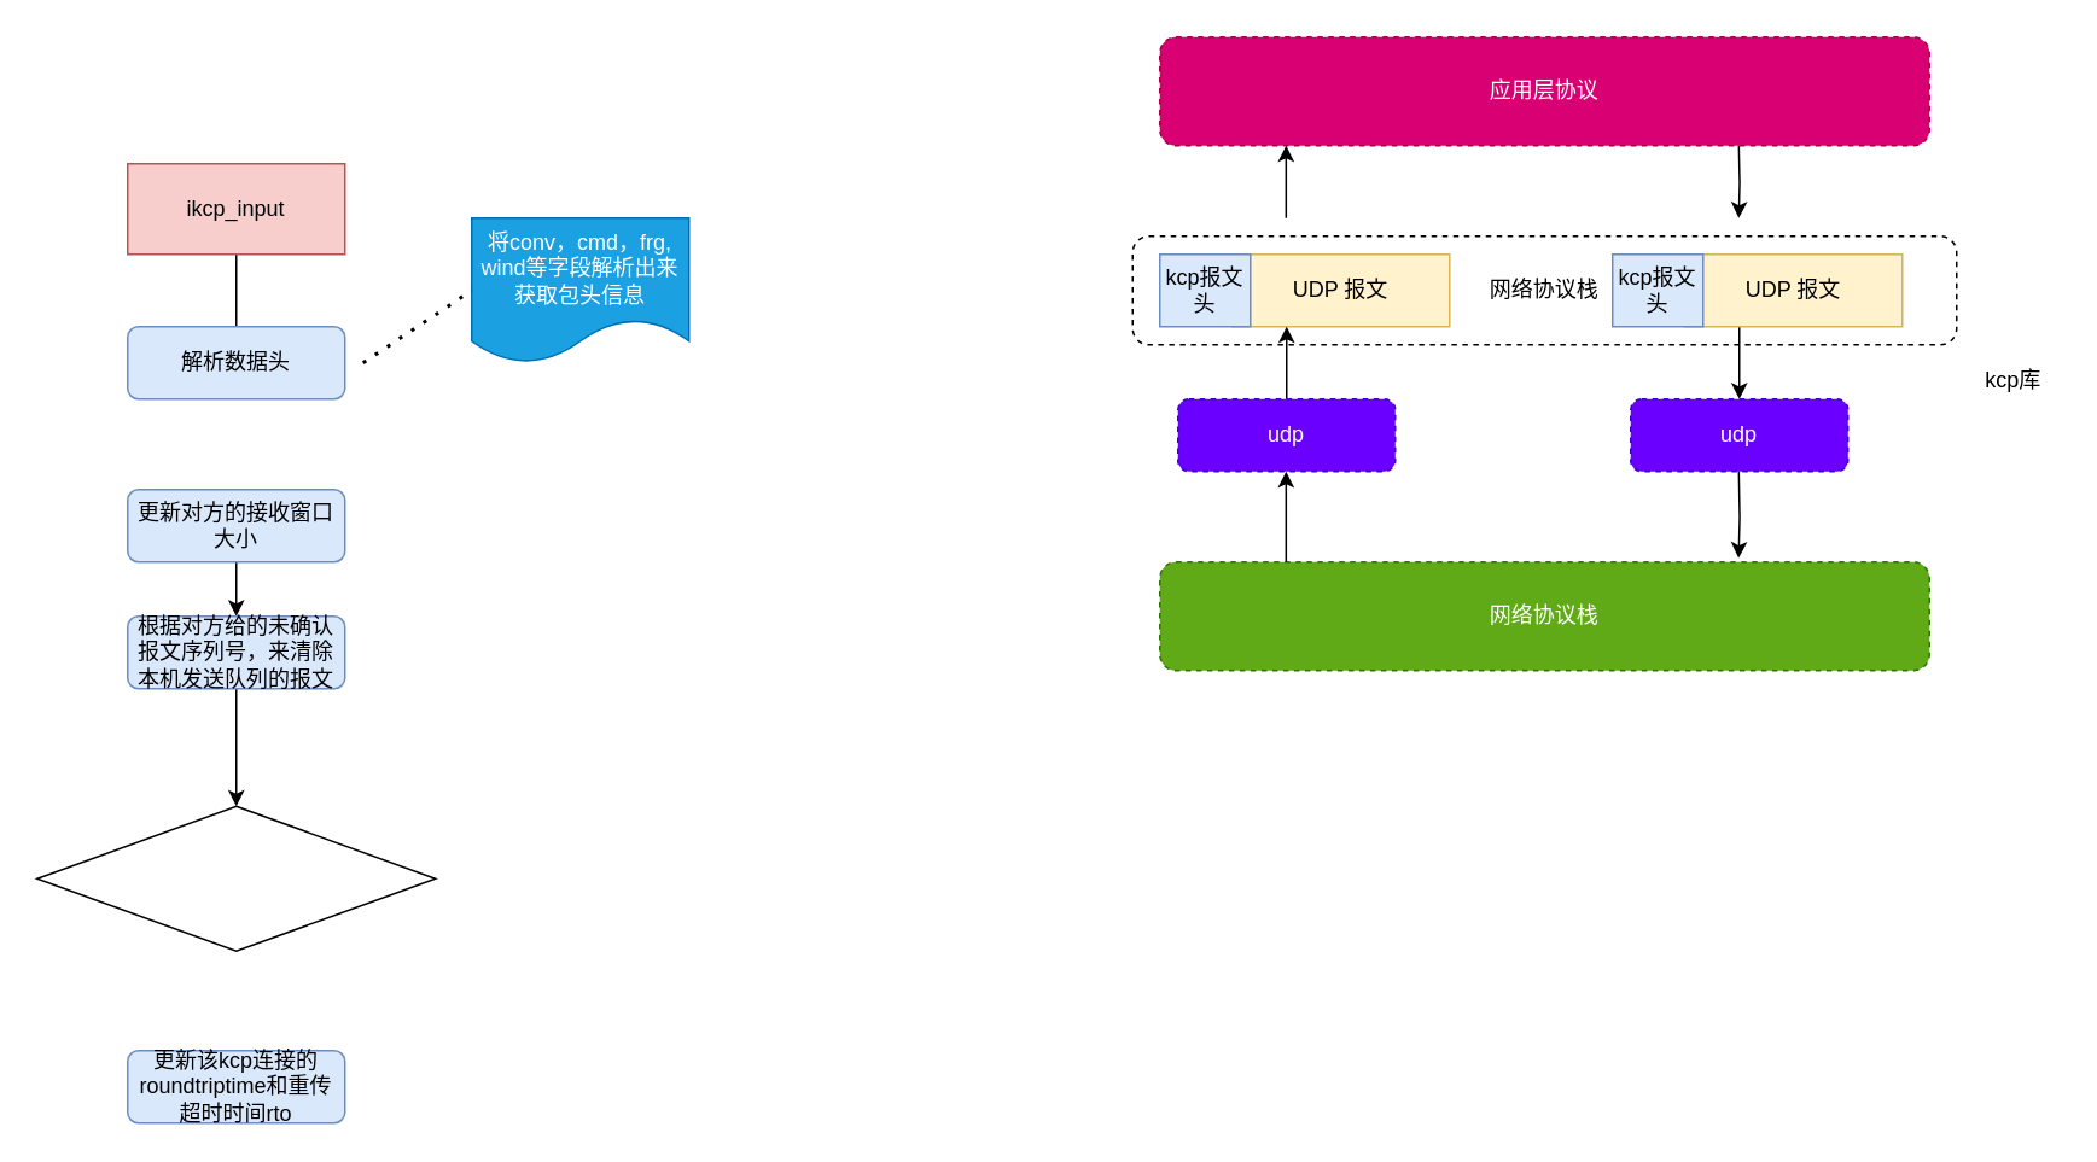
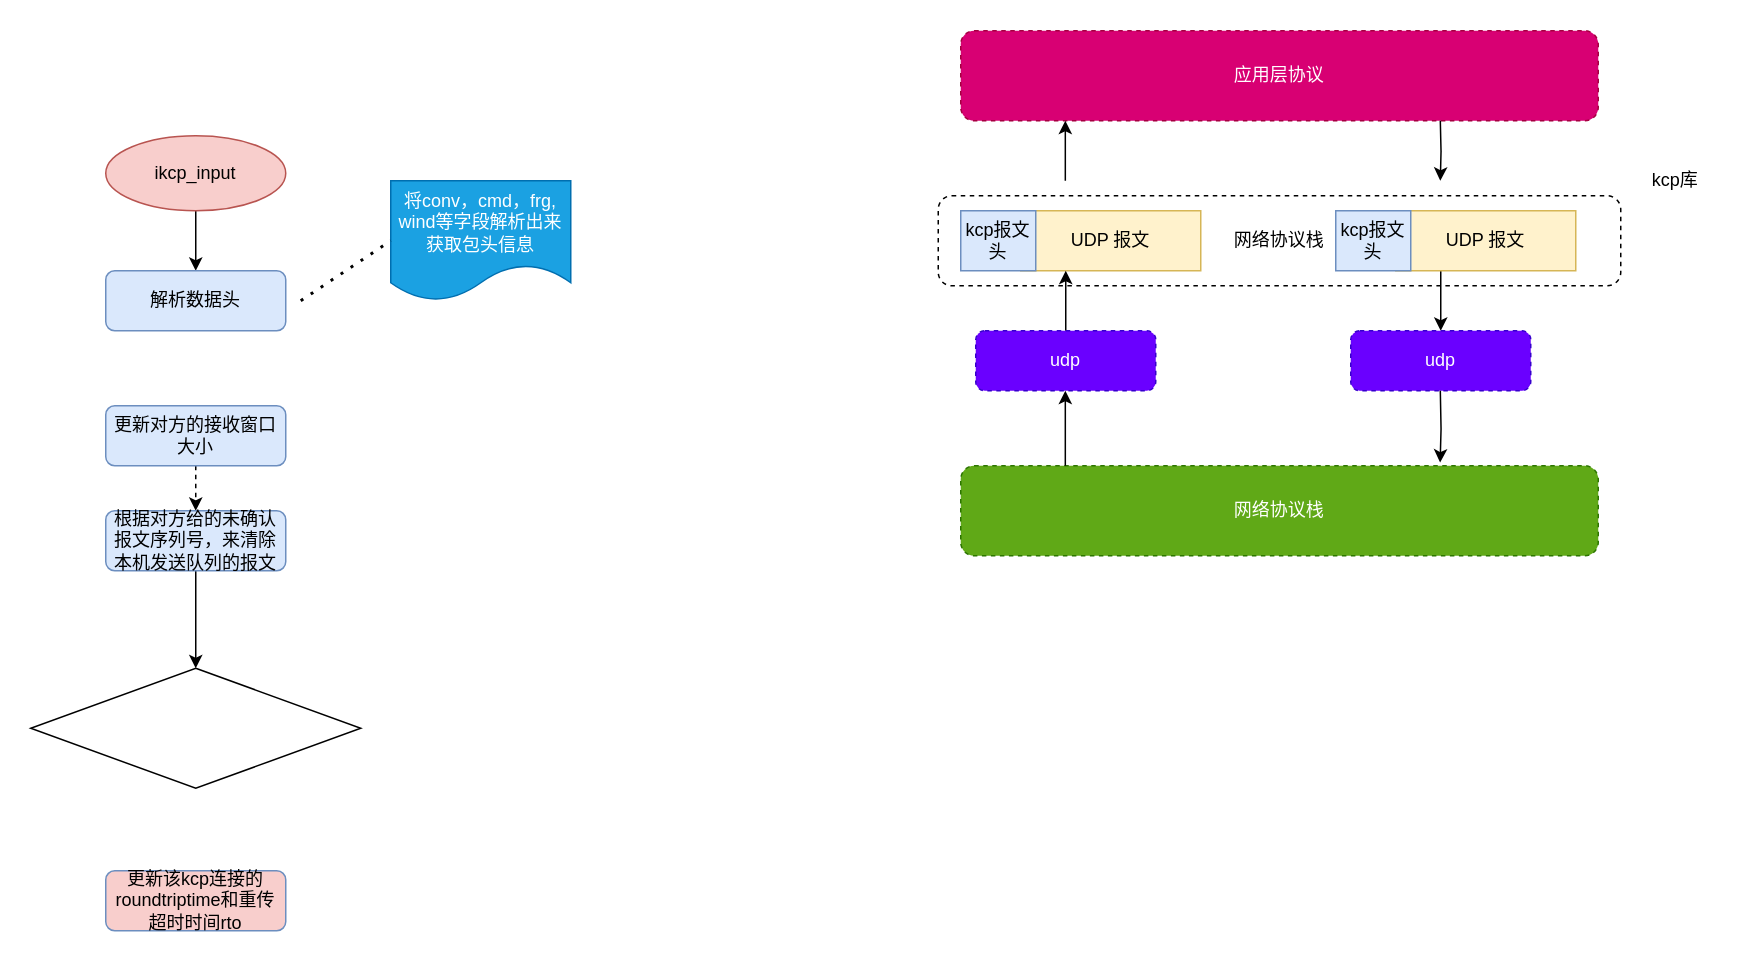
- <mxCell id="4" value="ikcp_input" style="whiteSpace=wrap;html=1;fillColor=#f8cecc;strokeColor=#b85450;rounded=0;" vertex="1" parent="1"><mxGeometry x="70" y="90" width="120" height="50" as="geometry" /></mxCell>
+ <mxCell id="4" value="ikcp_input" style="ellipse;whiteSpace=wrap;html=1;fillColor=#f8cecc;strokeColor=#b85450;" vertex="1" parent="1"><mxGeometry x="70" y="90" width="120" height="50" as="geometry" /></mxCell>
- <mxCell id="3" style="edgeStyle=orthogonalEdgeStyle;rounded=0;orthogonalLoop=1;jettySize=auto;html=1;exitX=0.5;exitY=1;exitDx=0;exitDy=0;entryX=0.5;entryY=0;entryDx=0;entryDy=0;endArrow=none;" edge="1" parent="1" source="4" target="5"><mxGeometry relative="1" as="geometry" /></mxCell>
+ <mxCell id="3" style="edgeStyle=orthogonalEdgeStyle;rounded=0;orthogonalLoop=1;jettySize=auto;html=1;exitX=0.5;exitY=1;exitDx=0;exitDy=0;entryX=0.5;entryY=0;entryDx=0;entryDy=0;" edge="1" parent="1" source="4" target="5"><mxGeometry relative="1" as="geometry" /></mxCell>
- <mxCell id="19" value="kcp库" style="text;html=1;align=center;verticalAlign=middle;resizable=0;points=[];autosize=1;" vertex="1" parent="1"><mxGeometry x="1086" y="200" width="50" height="20" as="geometry" /></mxCell>
+ <mxCell id="19" value="kcp库" style="text;html=1;align=center;verticalAlign=middle;resizable=0;points=[];autosize=1;" vertex="1" parent="1"><mxGeometry x="1091" y="110" width="50" height="20" as="geometry" /></mxCell>
- <mxCell id="8" style="edgeStyle=orthogonalEdgeStyle;rounded=0;orthogonalLoop=1;jettySize=auto;html=1;exitX=0.5;exitY=1;exitDx=0;exitDy=0;entryX=0.5;entryY=0;entryDx=0;entryDy=0;endArrow=classic;endFill=1;" edge="1" parent="1" source="9" target="11"><mxGeometry relative="1" as="geometry" /></mxCell>
+ <mxCell id="8" style="edgeStyle=orthogonalEdgeStyle;rounded=0;orthogonalLoop=1;jettySize=auto;html=1;exitX=0.5;exitY=1;exitDx=0;exitDy=0;entryX=0.5;entryY=0;entryDx=0;entryDy=0;endArrow=classic;endFill=1;dashed=1;" edge="1" parent="1" source="9" target="11"><mxGeometry relative="1" as="geometry" /></mxCell>
- <mxCell id="24" value="更新该kcp连接的roundtriptime和重传超时时间rto" style="rounded=1;whiteSpace=wrap;html=1;fillColor=#dae8fc;strokeColor=#6c8ebf;" vertex="1" parent="1"><mxGeometry x="70" y="580" width="120" height="40" as="geometry" /></mxCell>
+ <mxCell id="24" value="更新该kcp连接的roundtriptime和重传超时时间rto" style="rounded=1;whiteSpace=wrap;html=1;fillColor=#f8cecc;strokeColor=#6c8ebf;" vertex="1" parent="1"><mxGeometry x="70" y="580" width="120" height="40" as="geometry" /></mxCell>
